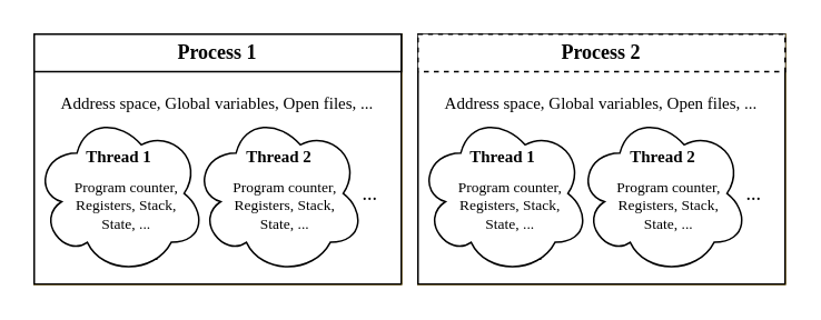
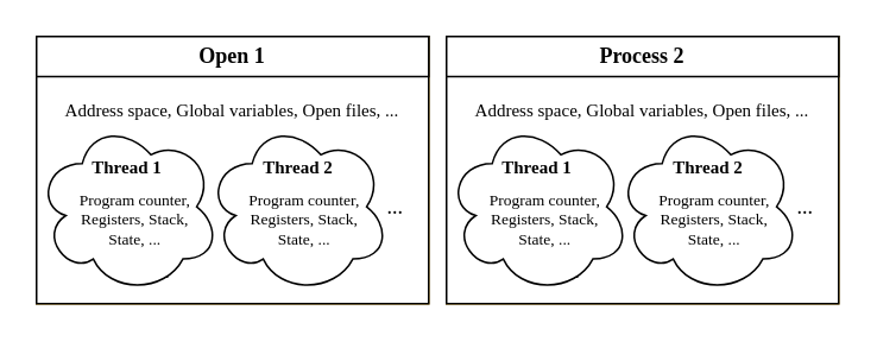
- <mxCell id="7" value="&lt;b&gt;&lt;font data-font-src=&quot;https://fonts.googleapis.com/css?family=IBM+Plex+Sans&quot;&gt;Process 1&lt;/font&gt;&lt;/b&gt;" style="rounded=0;whiteSpace=wrap;html=1;fontFamily=IBM Plex Sans;fontSource=https%3A%2F%2Ffonts.googleapis.com%2Fcss%3Ffamily%3DIBM%2BPlex%2BSans;" vertex="1" parent="2"><mxGeometry width="220" height="22.5" as="geometry" /></mxCell>
+ <mxCell id="7" value="&lt;b&gt;&lt;font data-font-src=&quot;https://fonts.googleapis.com/css?family=IBM+Plex+Sans&quot;&gt;Open 1&lt;/font&gt;&lt;/b&gt;" style="rounded=0;whiteSpace=wrap;html=1;fontFamily=IBM Plex Sans;fontSource=https%3A%2F%2Ffonts.googleapis.com%2Fcss%3Ffamily%3DIBM%2BPlex%2BSans;" vertex="1" parent="2"><mxGeometry width="220" height="22.5" as="geometry" /></mxCell>
- <mxCell id="21" value="&lt;b&gt;&lt;font data-font-src=&quot;https://fonts.googleapis.com/css?family=IBM+Plex+Sans&quot;&gt;Process 2&lt;br&gt;&lt;/font&gt;&lt;/b&gt;" style="rounded=0;whiteSpace=wrap;html=1;fontFamily=IBM Plex Sans;fontSource=https%3A%2F%2Ffonts.googleapis.com%2Fcss%3Ffamily%3DIBM%2BPlex%2BSans;dashed=1;" vertex="1" parent="16"><mxGeometry width="220" height="22.5" as="geometry" /></mxCell>
+ <mxCell id="21" value="&lt;b&gt;&lt;font data-font-src=&quot;https://fonts.googleapis.com/css?family=IBM+Plex+Sans&quot;&gt;Process 2&lt;br&gt;&lt;/font&gt;&lt;/b&gt;" style="rounded=0;whiteSpace=wrap;html=1;fontFamily=IBM Plex Sans;fontSource=https%3A%2F%2Ffonts.googleapis.com%2Fcss%3Ffamily%3DIBM%2BPlex%2BSans;" vertex="1" parent="16"><mxGeometry width="220" height="22.5" as="geometry" /></mxCell>
